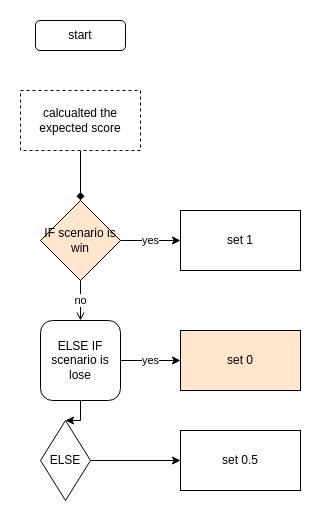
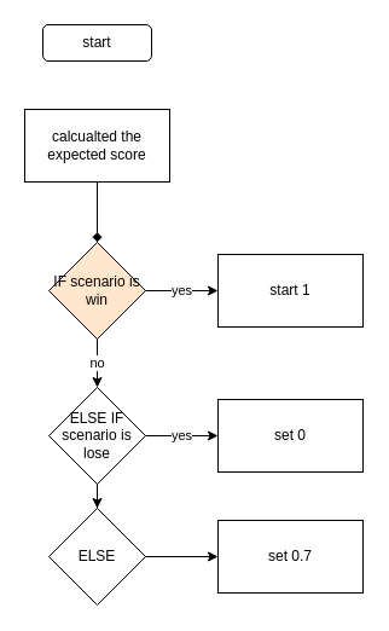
- <mxCell id="4" value="calcualted the expected score" style="rounded=0;whiteSpace=wrap;html=1;dashed=1;" vertex="1" parent="1"><mxGeometry x="20" y="90" width="120" height="60" as="geometry" /></mxCell>
+ <mxCell id="4" value="calcualted the expected score" style="rounded=0;whiteSpace=wrap;html=1;" vertex="1" parent="1"><mxGeometry x="20" y="90" width="120" height="60" as="geometry" /></mxCell>
- <mxCell id="8" value="set 1" style="whiteSpace=wrap;html=1;rounded=0;" vertex="1" parent="1"><mxGeometry x="180" y="210" width="120" height="60" as="geometry" /></mxCell>
+ <mxCell id="8" value="start 1" style="whiteSpace=wrap;html=1;rounded=0;" vertex="1" parent="1"><mxGeometry x="180" y="210" width="120" height="60" as="geometry" /></mxCell>
- <mxCell id="6" value="no" style="edgeStyle=orthogonalEdgeStyle;rounded=0;orthogonalLoop=1;jettySize=auto;html=1;endArrow=open;" edge="1" parent="1" source="7" target="11"><mxGeometry relative="1" as="geometry" /></mxCell>
+ <mxCell id="6" value="no" style="edgeStyle=orthogonalEdgeStyle;rounded=0;orthogonalLoop=1;jettySize=auto;html=1;" edge="1" parent="1" source="7" target="11"><mxGeometry relative="1" as="geometry" /></mxCell>
- <mxCell id="11" value="ELSE IF scenario is lose" style="whiteSpace=wrap;html=1;rounded=1;" vertex="1" parent="1"><mxGeometry x="40" y="320" width="80" height="80" as="geometry" /></mxCell>
+ <mxCell id="11" value="ELSE IF scenario is lose" style="rhombus;whiteSpace=wrap;html=1;rounded=0;" vertex="1" parent="1"><mxGeometry x="40" y="320" width="80" height="80" as="geometry" /></mxCell>
- <mxCell id="12" value="set 0" style="whiteSpace=wrap;html=1;rounded=0;fillColor=#ffe6cc;" vertex="1" parent="1"><mxGeometry x="180" y="330" width="120" height="60" as="geometry" /></mxCell>
+ <mxCell id="12" value="set 0" style="whiteSpace=wrap;html=1;rounded=0;" vertex="1" parent="1"><mxGeometry x="180" y="330" width="120" height="60" as="geometry" /></mxCell>
- <mxCell id="14" value="ELSE" style="rhombus;whiteSpace=wrap;html=1;rounded=0;" vertex="1" parent="1"><mxGeometry x="40" y="420" width="50" height="80" as="geometry" /></mxCell>
+ <mxCell id="14" value="ELSE" style="rhombus;whiteSpace=wrap;html=1;rounded=0;" vertex="1" parent="1"><mxGeometry x="40" y="420" width="80" height="80" as="geometry" /></mxCell>
- <mxCell id="15" value="set 0.5" style="whiteSpace=wrap;html=1;rounded=0;" vertex="1" parent="1"><mxGeometry x="180" y="430" width="120" height="60" as="geometry" /></mxCell>
+ <mxCell id="15" value="set 0.7" style="whiteSpace=wrap;html=1;rounded=0;" vertex="1" parent="1"><mxGeometry x="180" y="430" width="120" height="60" as="geometry" /></mxCell>
